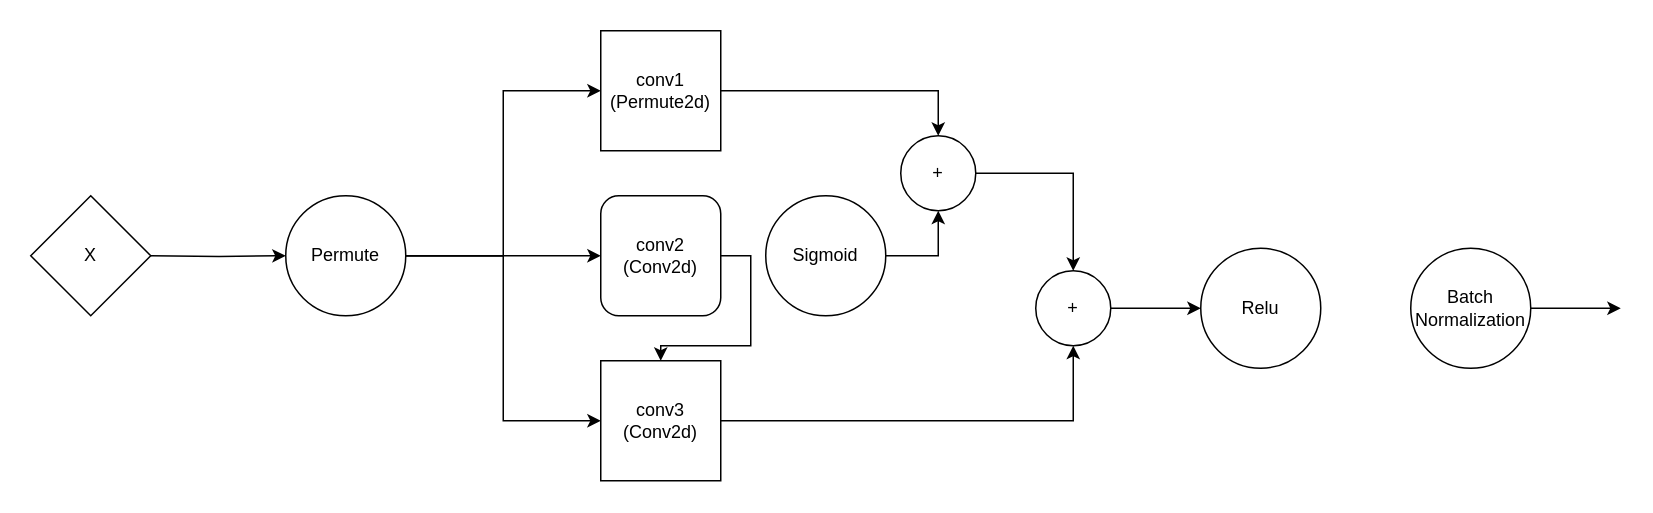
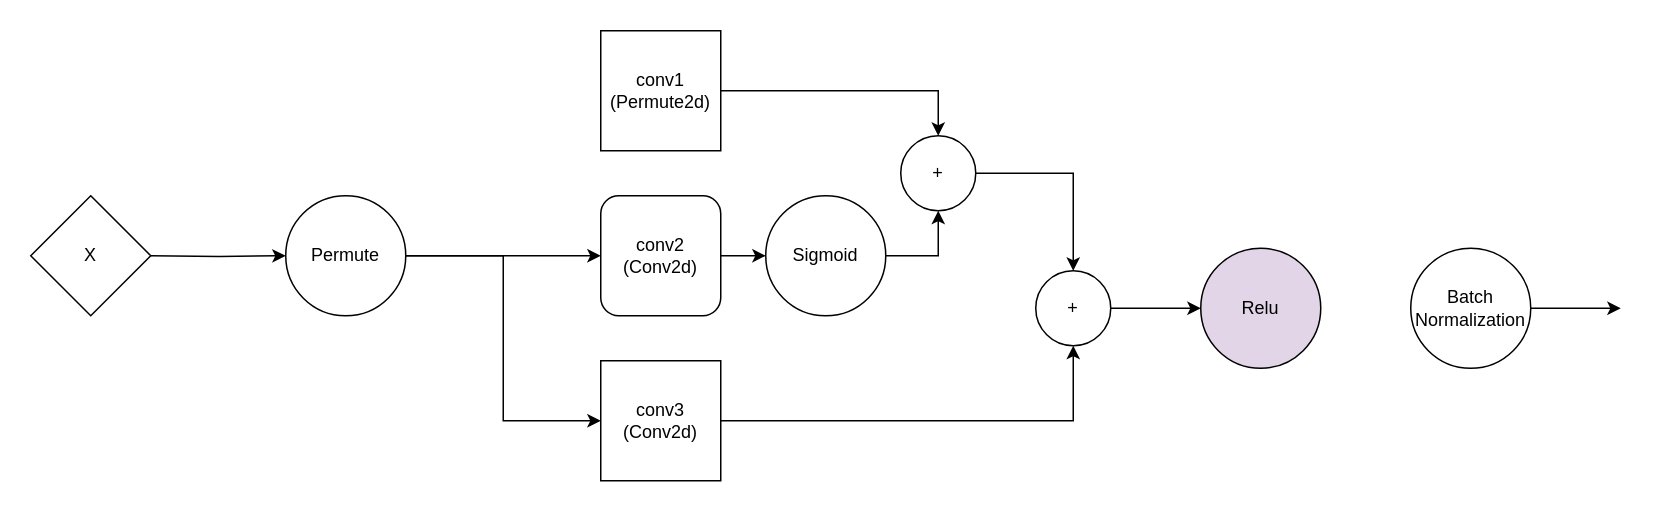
- <mxCell id="10" style="edgeStyle=orthogonalEdgeStyle;rounded=0;orthogonalLoop=1;jettySize=auto;html=1;exitX=1;exitY=0.5;exitDx=0;exitDy=0;entryX=0;entryY=0.5;entryDx=0;entryDy=0;" edge="1" parent="1" source="12" target="4"><mxGeometry relative="1" as="geometry" /></mxCell>
- <mxCell id="19" value="Relu" style="ellipse;whiteSpace=wrap;html=1;aspect=fixed;" vertex="1" parent="1"><mxGeometry x="800" y="165" width="80" height="80" as="geometry" /></mxCell>
+ <mxCell id="19" value="Relu" style="ellipse;whiteSpace=wrap;html=1;aspect=fixed;fillColor=#e1d5e7;" vertex="1" parent="1"><mxGeometry x="800" y="165" width="80" height="80" as="geometry" /></mxCell>
- <mxCell id="5" style="edgeStyle=orthogonalEdgeStyle;rounded=0;orthogonalLoop=1;jettySize=auto;html=1;exitX=1;exitY=0.5;exitDx=0;exitDy=0;" edge="1" parent="1" source="6" target="8"><mxGeometry relative="1" as="geometry" /></mxCell>
+ <mxCell id="5" style="edgeStyle=orthogonalEdgeStyle;rounded=0;orthogonalLoop=1;jettySize=auto;html=1;exitX=1;exitY=0.5;exitDx=0;exitDy=0;entryX=0;entryY=0.5;entryDx=0;entryDy=0;" edge="1" parent="1" source="6" target="16"><mxGeometry relative="1" as="geometry" /></mxCell>
